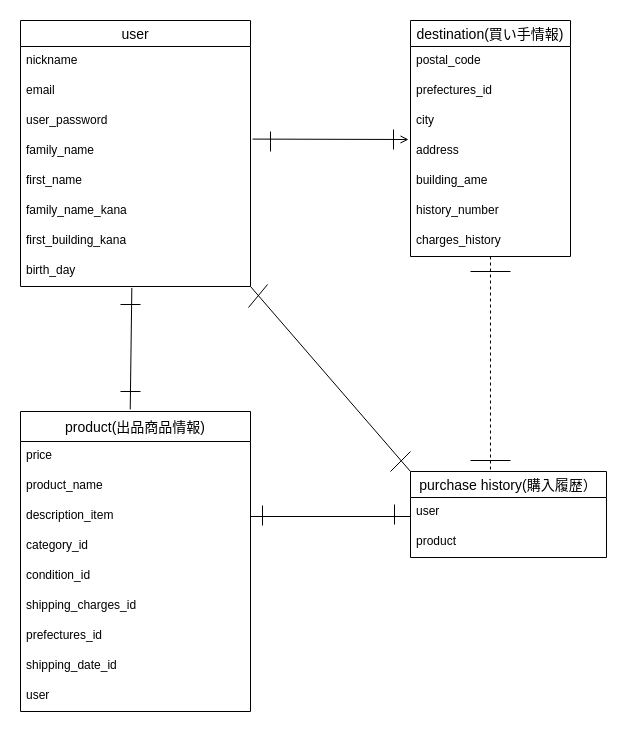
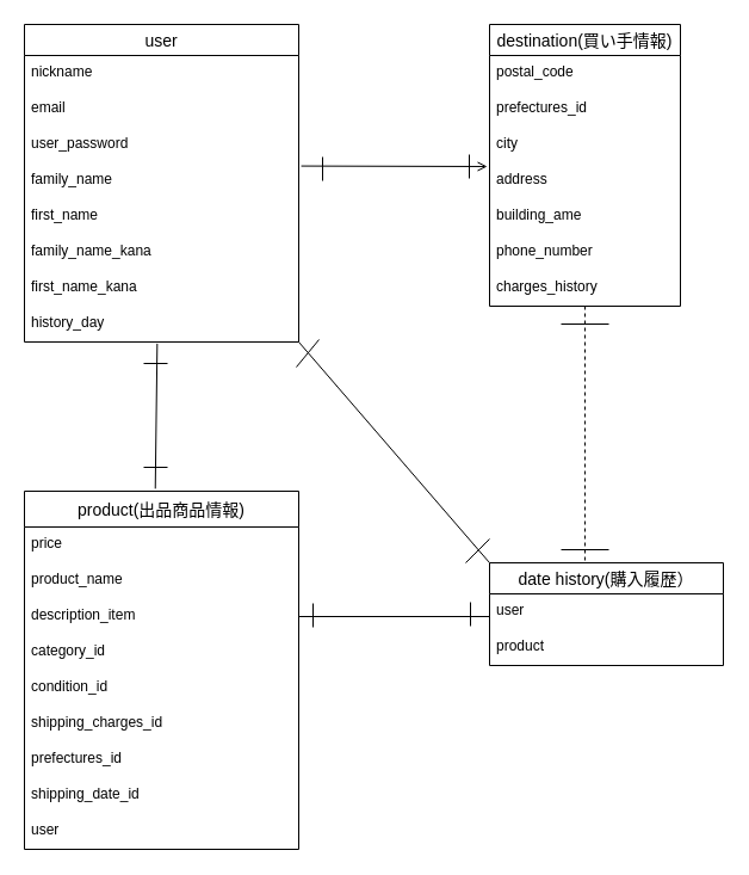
- <mxCell id="27" value="history_number" style="text;strokeColor=none;fillColor=none;spacingLeft=4;spacingRight=4;overflow=hidden;rotatable=0;points=[[0,0.5],[1,0.5]];portConstraint=eastwest;fontSize=12;" parent="21" vertex="1"><mxGeometry y="176" width="160" height="30" as="geometry" /></mxCell>
+ <mxCell id="27" value="phone_number" style="text;strokeColor=none;fillColor=none;spacingLeft=4;spacingRight=4;overflow=hidden;rotatable=0;points=[[0,0.5],[1,0.5]];portConstraint=eastwest;fontSize=12;" parent="21" vertex="1"><mxGeometry y="176" width="160" height="30" as="geometry" /></mxCell>
- <mxCell id="9" value="first_building_kana" style="text;strokeColor=none;fillColor=none;spacingLeft=4;spacingRight=4;overflow=hidden;rotatable=0;points=[[0,0.5],[1,0.5]];portConstraint=eastwest;fontSize=12;" parent="2" vertex="1"><mxGeometry y="206" width="230" height="30" as="geometry" /></mxCell>
+ <mxCell id="9" value="first_name_kana" style="text;strokeColor=none;fillColor=none;spacingLeft=4;spacingRight=4;overflow=hidden;rotatable=0;points=[[0,0.5],[1,0.5]];portConstraint=eastwest;fontSize=12;" parent="2" vertex="1"><mxGeometry y="206" width="230" height="30" as="geometry" /></mxCell>
- <mxCell id="10" value="birth_day" style="text;strokeColor=none;fillColor=none;spacingLeft=4;spacingRight=4;overflow=hidden;rotatable=0;points=[[0,0.5],[1,0.5]];portConstraint=eastwest;fontSize=12;" parent="2" vertex="1"><mxGeometry y="236" width="230" height="30" as="geometry" /></mxCell>
+ <mxCell id="10" value="history_day" style="text;strokeColor=none;fillColor=none;spacingLeft=4;spacingRight=4;overflow=hidden;rotatable=0;points=[[0,0.5],[1,0.5]];portConstraint=eastwest;fontSize=12;" parent="2" vertex="1"><mxGeometry y="236" width="230" height="30" as="geometry" /></mxCell>
- <mxCell id="33" value="purchase history(購入履歴）" style="swimlane;fontStyle=0;childLayout=stackLayout;horizontal=1;startSize=26;horizontalStack=0;resizeParent=1;resizeParentMax=0;resizeLast=0;collapsible=1;marginBottom=0;align=center;fontSize=14;" parent="1" vertex="1"><mxGeometry x="410" y="471" width="196" height="86" as="geometry" /></mxCell>
+ <mxCell id="33" value="date history(購入履歴）" style="swimlane;fontStyle=0;childLayout=stackLayout;horizontal=1;startSize=26;horizontalStack=0;resizeParent=1;resizeParentMax=0;resizeLast=0;collapsible=1;marginBottom=0;align=center;fontSize=14;" parent="1" vertex="1"><mxGeometry x="410" y="471" width="196" height="86" as="geometry" /></mxCell>
